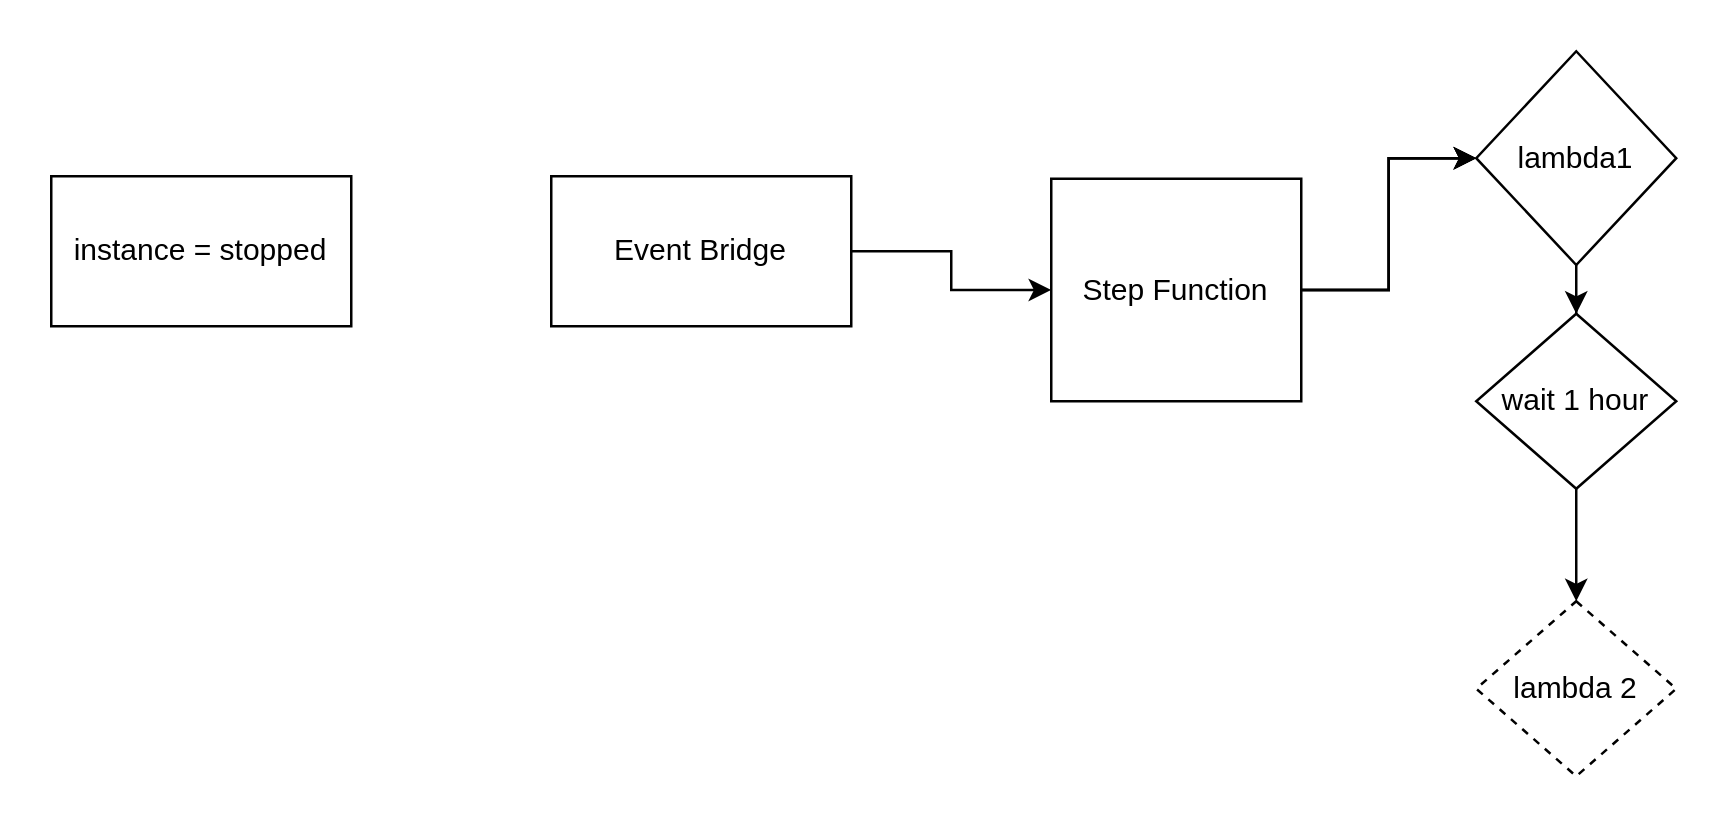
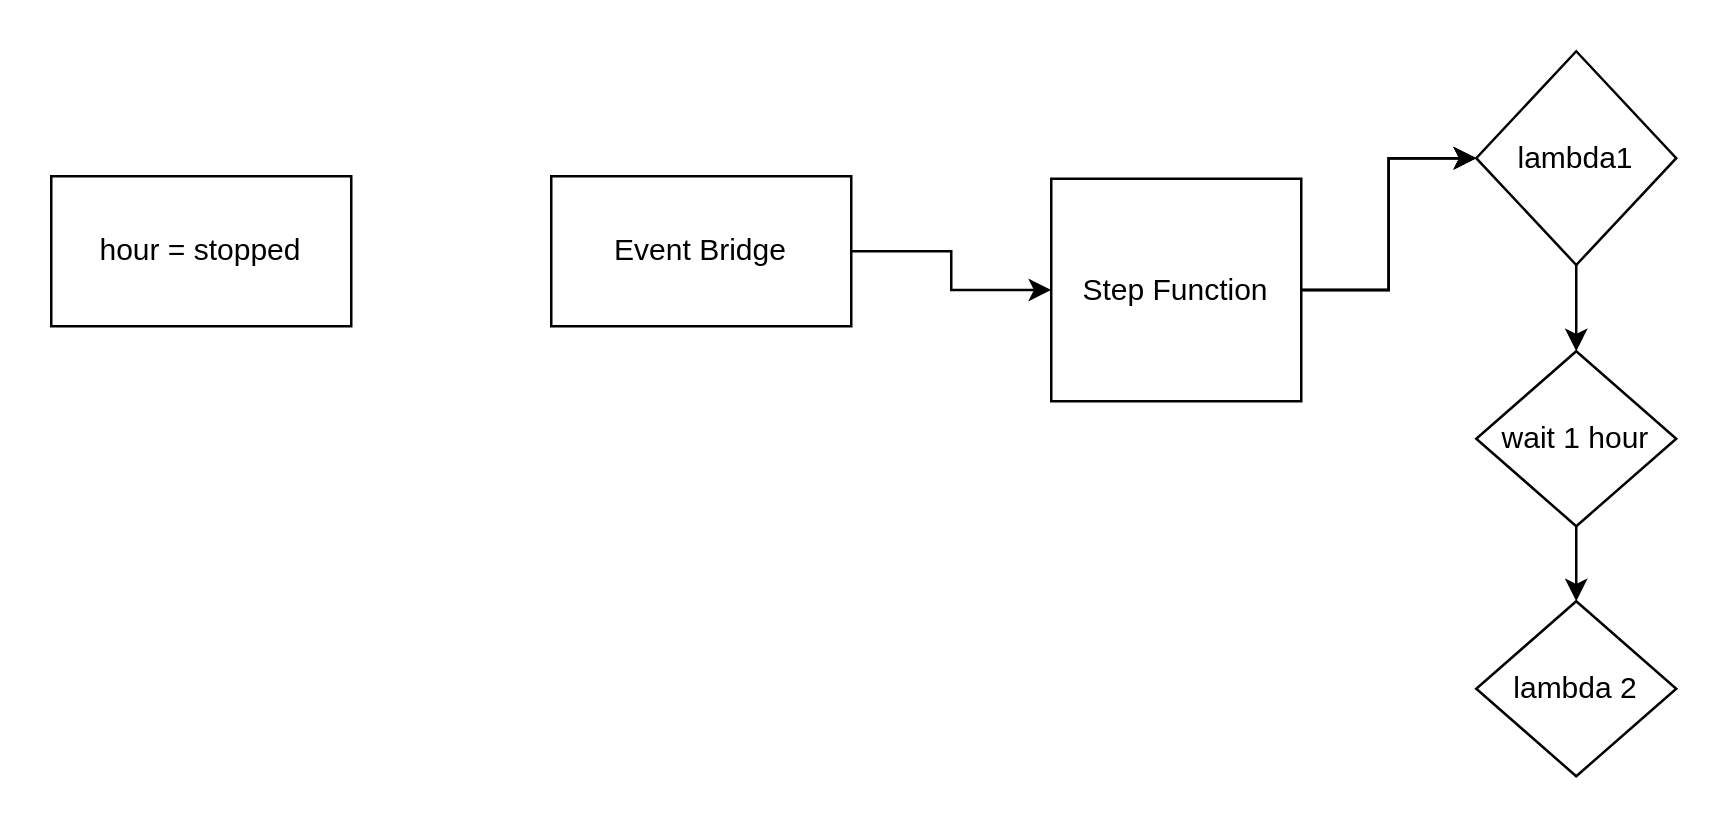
- <mxCell id="2" value="instance = stopped" style="rounded=0;whiteSpace=wrap;html=1;" vertex="1" parent="1"><mxGeometry x="20" y="70" width="120" height="60" as="geometry" /></mxCell>
+ <mxCell id="2" value="hour = stopped" style="rounded=0;whiteSpace=wrap;html=1;" vertex="1" parent="1"><mxGeometry x="20" y="70" width="120" height="60" as="geometry" /></mxCell>
- <mxCell id="12" value="wait 1 hour" style="rhombus;whiteSpace=wrap;html=1;rounded=0;" vertex="1" parent="1"><mxGeometry x="590" y="125" width="80" height="70" as="geometry" /></mxCell>
+ <mxCell id="12" value="wait 1 hour" style="rhombus;whiteSpace=wrap;html=1;rounded=0;" vertex="1" parent="1"><mxGeometry x="590" y="140" width="80" height="70" as="geometry" /></mxCell>
- <mxCell id="13" value="lambda 2" style="rhombus;whiteSpace=wrap;html=1;rounded=0;dashed=1;" vertex="1" parent="1"><mxGeometry x="590" y="240" width="80" height="70" as="geometry" /></mxCell>
+ <mxCell id="13" value="lambda 2" style="rhombus;whiteSpace=wrap;html=1;rounded=0;" vertex="1" parent="1"><mxGeometry x="590" y="240" width="80" height="70" as="geometry" /></mxCell>
